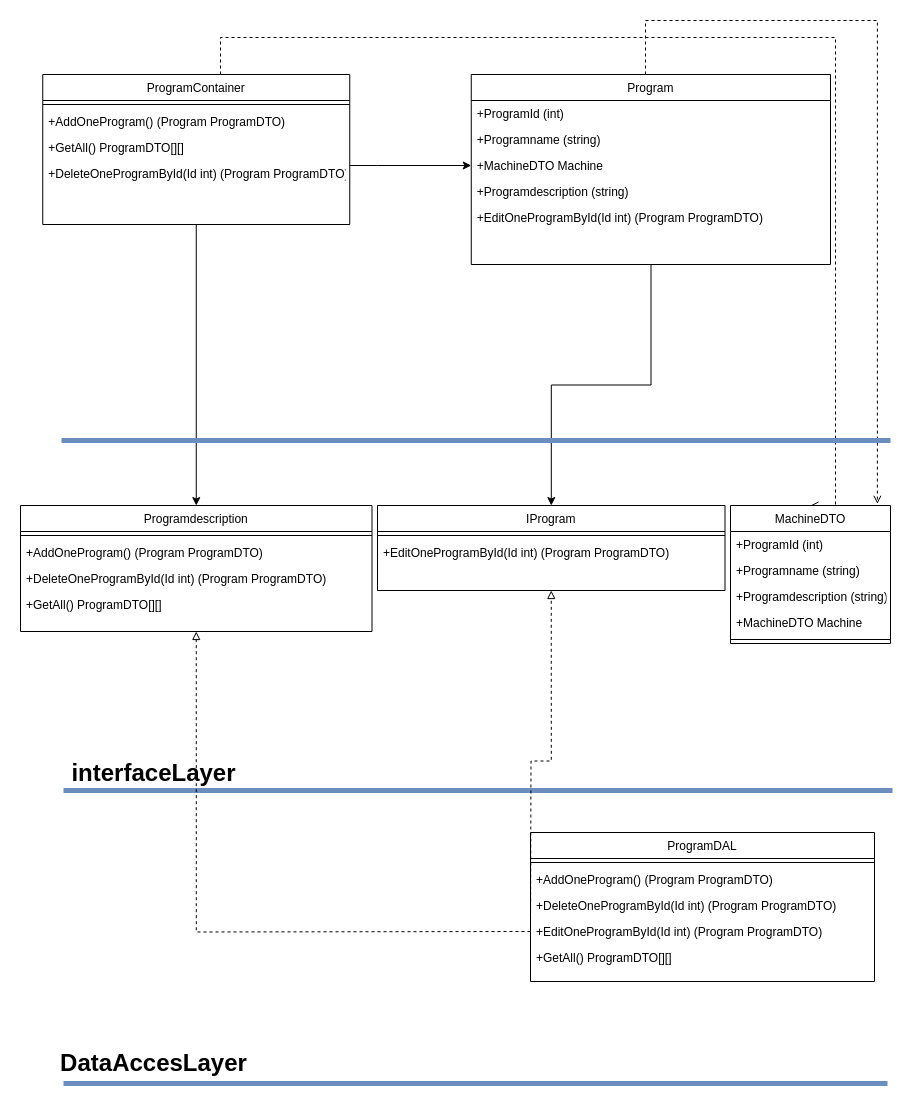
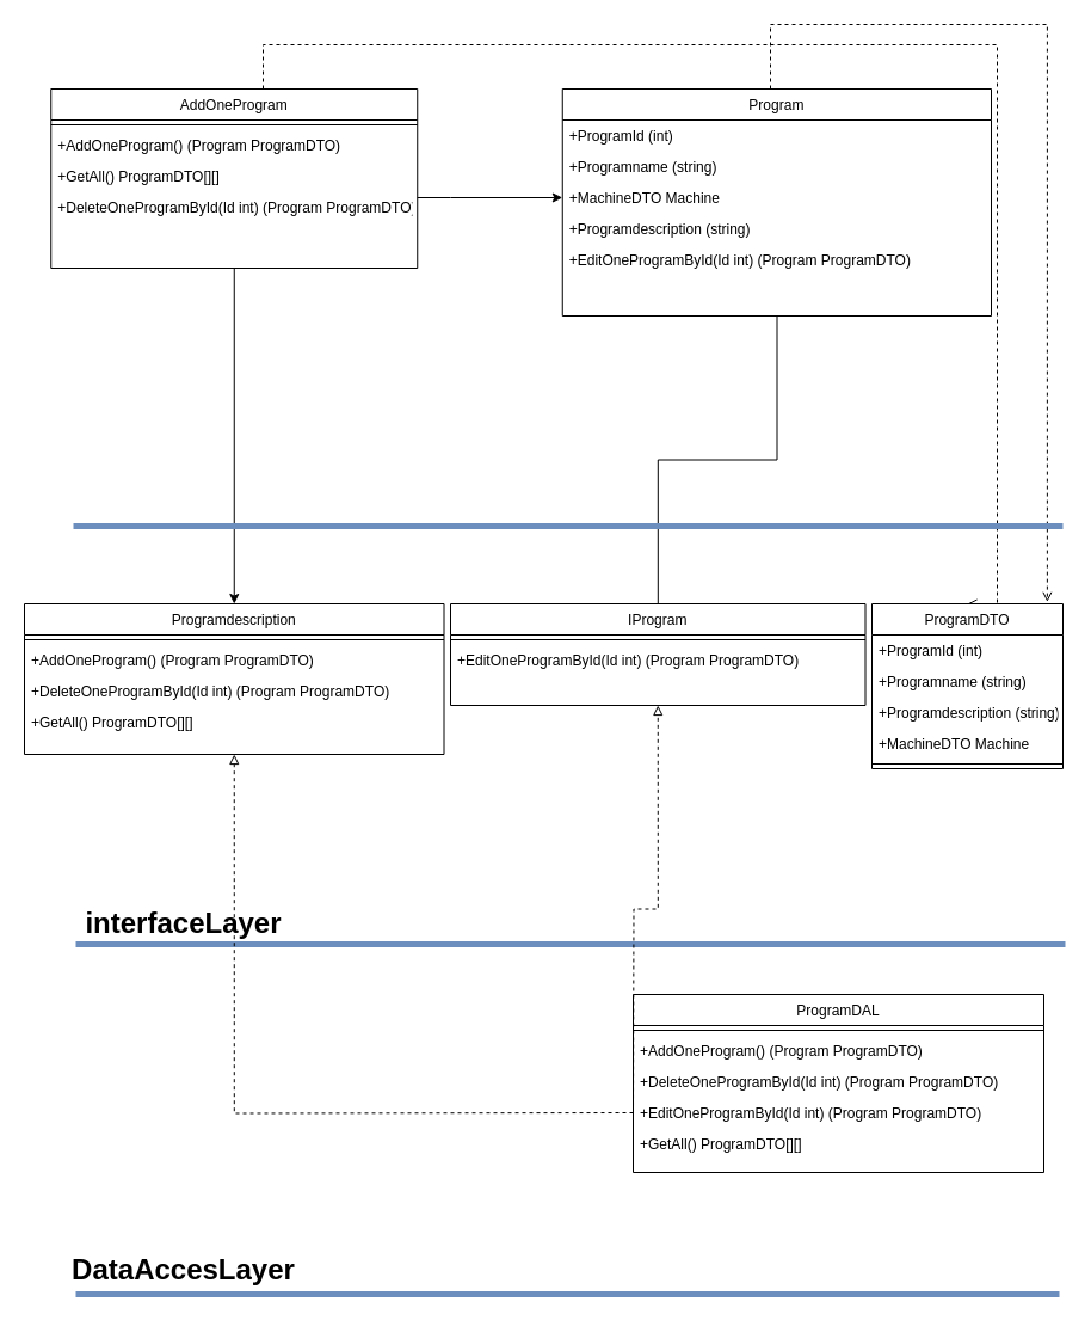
- <mxCell id="12" value="ProgramContainer" style="swimlane;fontStyle=0;align=center;verticalAlign=top;childLayout=stackLayout;horizontal=1;startSize=26;horizontalStack=0;resizeParent=1;resizeLast=0;collapsible=1;marginBottom=0;rounded=0;shadow=0;strokeWidth=1;" parent="1" vertex="1"><mxGeometry x="42.25" y="74" width="307" height="150" as="geometry"><mxRectangle x="130" y="380" width="160" height="26" as="alternateBounds" /></mxGeometry></mxCell>
+ <mxCell id="12" value="AddOneProgram" style="swimlane;fontStyle=0;align=center;verticalAlign=top;childLayout=stackLayout;horizontal=1;startSize=26;horizontalStack=0;resizeParent=1;resizeLast=0;collapsible=1;marginBottom=0;rounded=0;shadow=0;strokeWidth=1;" parent="1" vertex="1"><mxGeometry x="42.25" y="74" width="307" height="150" as="geometry"><mxRectangle x="130" y="380" width="160" height="26" as="alternateBounds" /></mxGeometry></mxCell>
- <mxCell id="2" style="edgeStyle=orthogonalEdgeStyle;rounded=0;orthogonalLoop=1;jettySize=auto;html=1;" parent="1" source="4" target="34" edge="1"><mxGeometry relative="1" as="geometry" /></mxCell>
+ <mxCell id="2" style="edgeStyle=orthogonalEdgeStyle;rounded=0;orthogonalLoop=1;jettySize=auto;html=1;endArrow=none;" parent="1" source="4" target="34" edge="1"><mxGeometry relative="1" as="geometry" /></mxCell>
- <mxCell id="17" value="MachineDTO" style="swimlane;fontStyle=0;align=center;verticalAlign=top;childLayout=stackLayout;horizontal=1;startSize=26;horizontalStack=0;resizeParent=1;resizeLast=0;collapsible=1;marginBottom=0;rounded=0;shadow=0;strokeWidth=1;" parent="1" vertex="1"><mxGeometry x="730" y="505" width="160" height="138" as="geometry"><mxRectangle x="130" y="380" width="160" height="26" as="alternateBounds" /></mxGeometry></mxCell>
+ <mxCell id="17" value="ProgramDTO" style="swimlane;fontStyle=0;align=center;verticalAlign=top;childLayout=stackLayout;horizontal=1;startSize=26;horizontalStack=0;resizeParent=1;resizeLast=0;collapsible=1;marginBottom=0;rounded=0;shadow=0;strokeWidth=1;" parent="1" vertex="1"><mxGeometry x="730" y="505" width="160" height="138" as="geometry"><mxRectangle x="130" y="380" width="160" height="26" as="alternateBounds" /></mxGeometry></mxCell>
